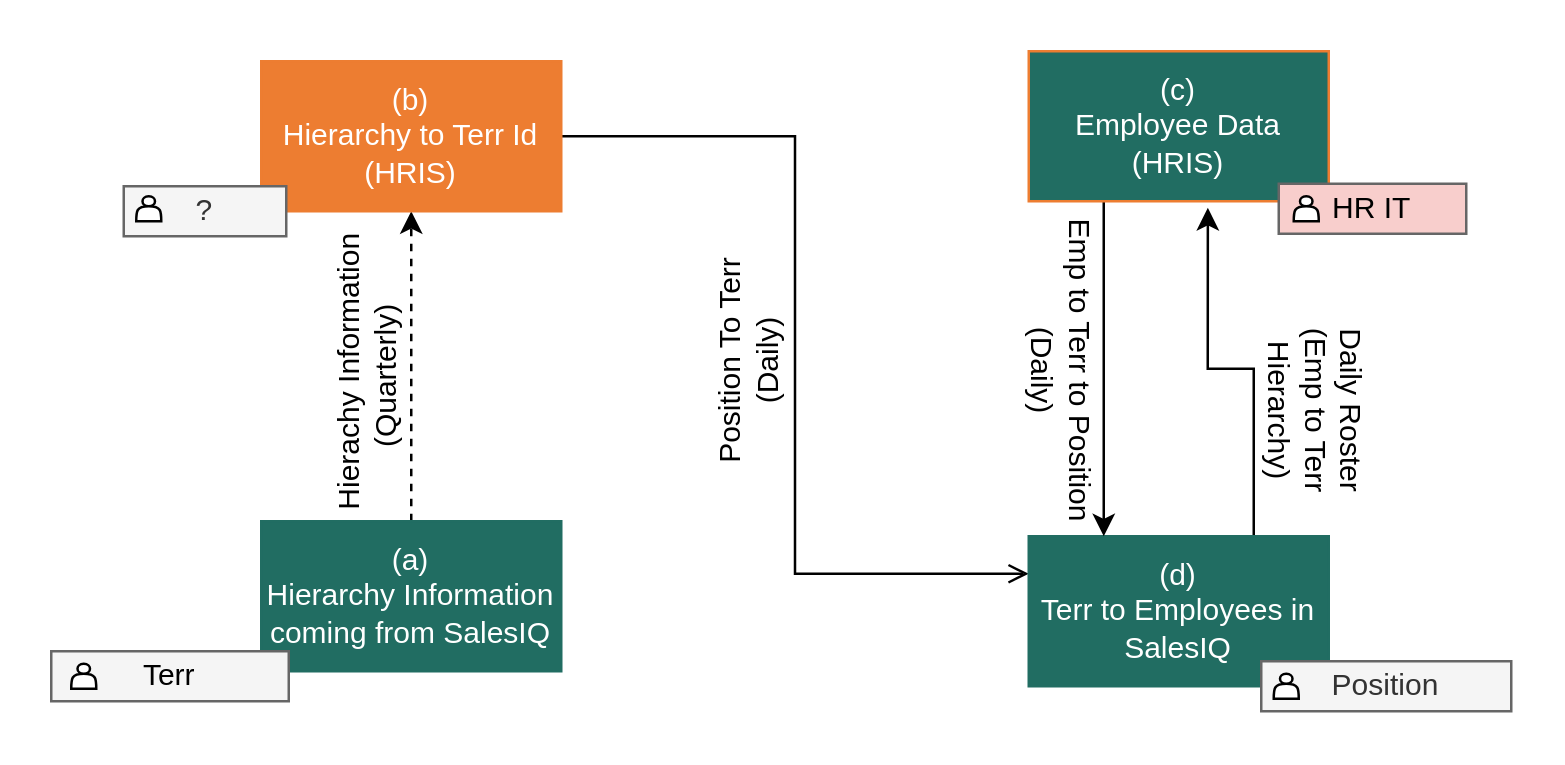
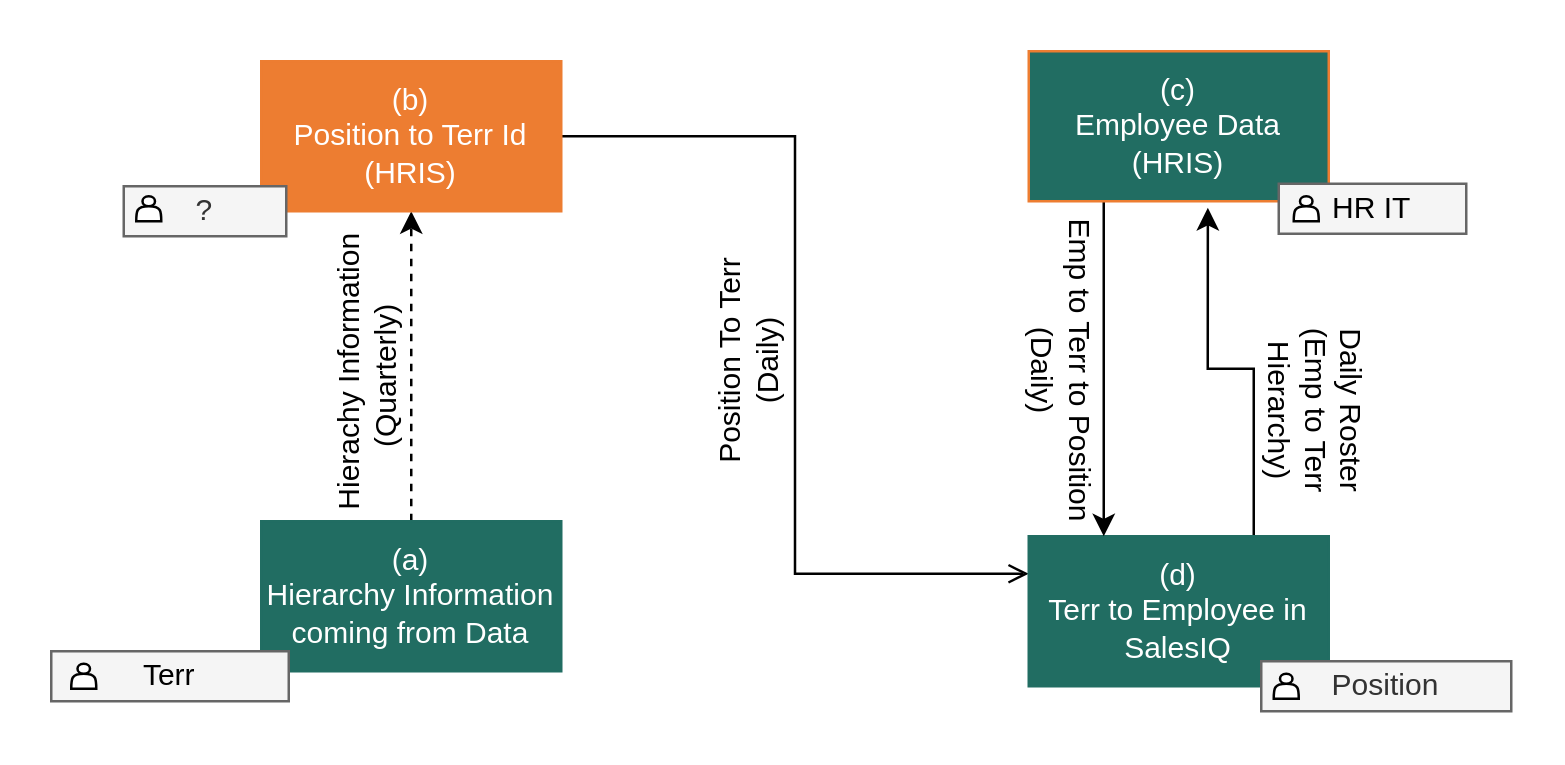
- <mxCell id="5" value="&lt;font color=&quot;#ffffff&quot;&gt;(b)&lt;br&gt;Hierarchy to Terr Id&lt;br&gt;(HRIS)&lt;/font&gt;" style="rounded=0;whiteSpace=wrap;html=1;fillColor=#ED7D31;strokeColor=#ED7D31;" vertex="1" parent="1"><mxGeometry x="104" y="24" width="120" height="60" as="geometry" /></mxCell>
+ <mxCell id="5" value="&lt;font color=&quot;#ffffff&quot;&gt;(b)&lt;br&gt;Position to Terr Id&lt;br&gt;(HRIS)&lt;/font&gt;" style="rounded=0;whiteSpace=wrap;html=1;fillColor=#ED7D31;strokeColor=#ED7D31;" vertex="1" parent="1"><mxGeometry x="104" y="24" width="120" height="60" as="geometry" /></mxCell>
- <mxCell id="14" value="HR IT" style="rounded=0;whiteSpace=wrap;html=1;fillColor=#f8cecc;strokeColor=#666666;" vertex="1" parent="1"><mxGeometry x="511" y="73" width="75" height="20" as="geometry" /></mxCell>
+ <mxCell id="14" value="HR IT" style="rounded=0;whiteSpace=wrap;html=1;fillColor=#f5f5f5;strokeColor=#666666;" vertex="1" parent="1"><mxGeometry x="511" y="73" width="75" height="20" as="geometry" /></mxCell>
- <mxCell id="3" value="&lt;font color=&quot;#ffffff&quot;&gt;(a)&lt;br&gt;Hierarchy Information coming from SalesIQ&lt;/font&gt;" style="rounded=0;whiteSpace=wrap;html=1;strokeColor=#216D62;fillColor=#216D62;" vertex="1" parent="1"><mxGeometry x="104" y="208" width="120" height="60" as="geometry" /></mxCell>
+ <mxCell id="3" value="&lt;font color=&quot;#ffffff&quot;&gt;(a)&lt;br&gt;Hierarchy Information coming from Data&lt;/font&gt;" style="rounded=0;whiteSpace=wrap;html=1;strokeColor=#216D62;fillColor=#216D62;" vertex="1" parent="1"><mxGeometry x="104" y="208" width="120" height="60" as="geometry" /></mxCell>
- <mxCell id="7" value="&lt;font color=&quot;#ffffff&quot;&gt;(d)&lt;br&gt;Terr to Employees in SalesIQ&lt;/font&gt;" style="rounded=0;whiteSpace=wrap;html=1;fillColor=#216D62;strokeColor=#216D62;" vertex="1" parent="1"><mxGeometry x="411" y="214" width="120" height="60" as="geometry" /></mxCell>
+ <mxCell id="7" value="&lt;font color=&quot;#ffffff&quot;&gt;(d)&lt;br&gt;Terr to Employee in SalesIQ&lt;/font&gt;" style="rounded=0;whiteSpace=wrap;html=1;fillColor=#216D62;strokeColor=#216D62;" vertex="1" parent="1"><mxGeometry x="411" y="214" width="120" height="60" as="geometry" /></mxCell>
